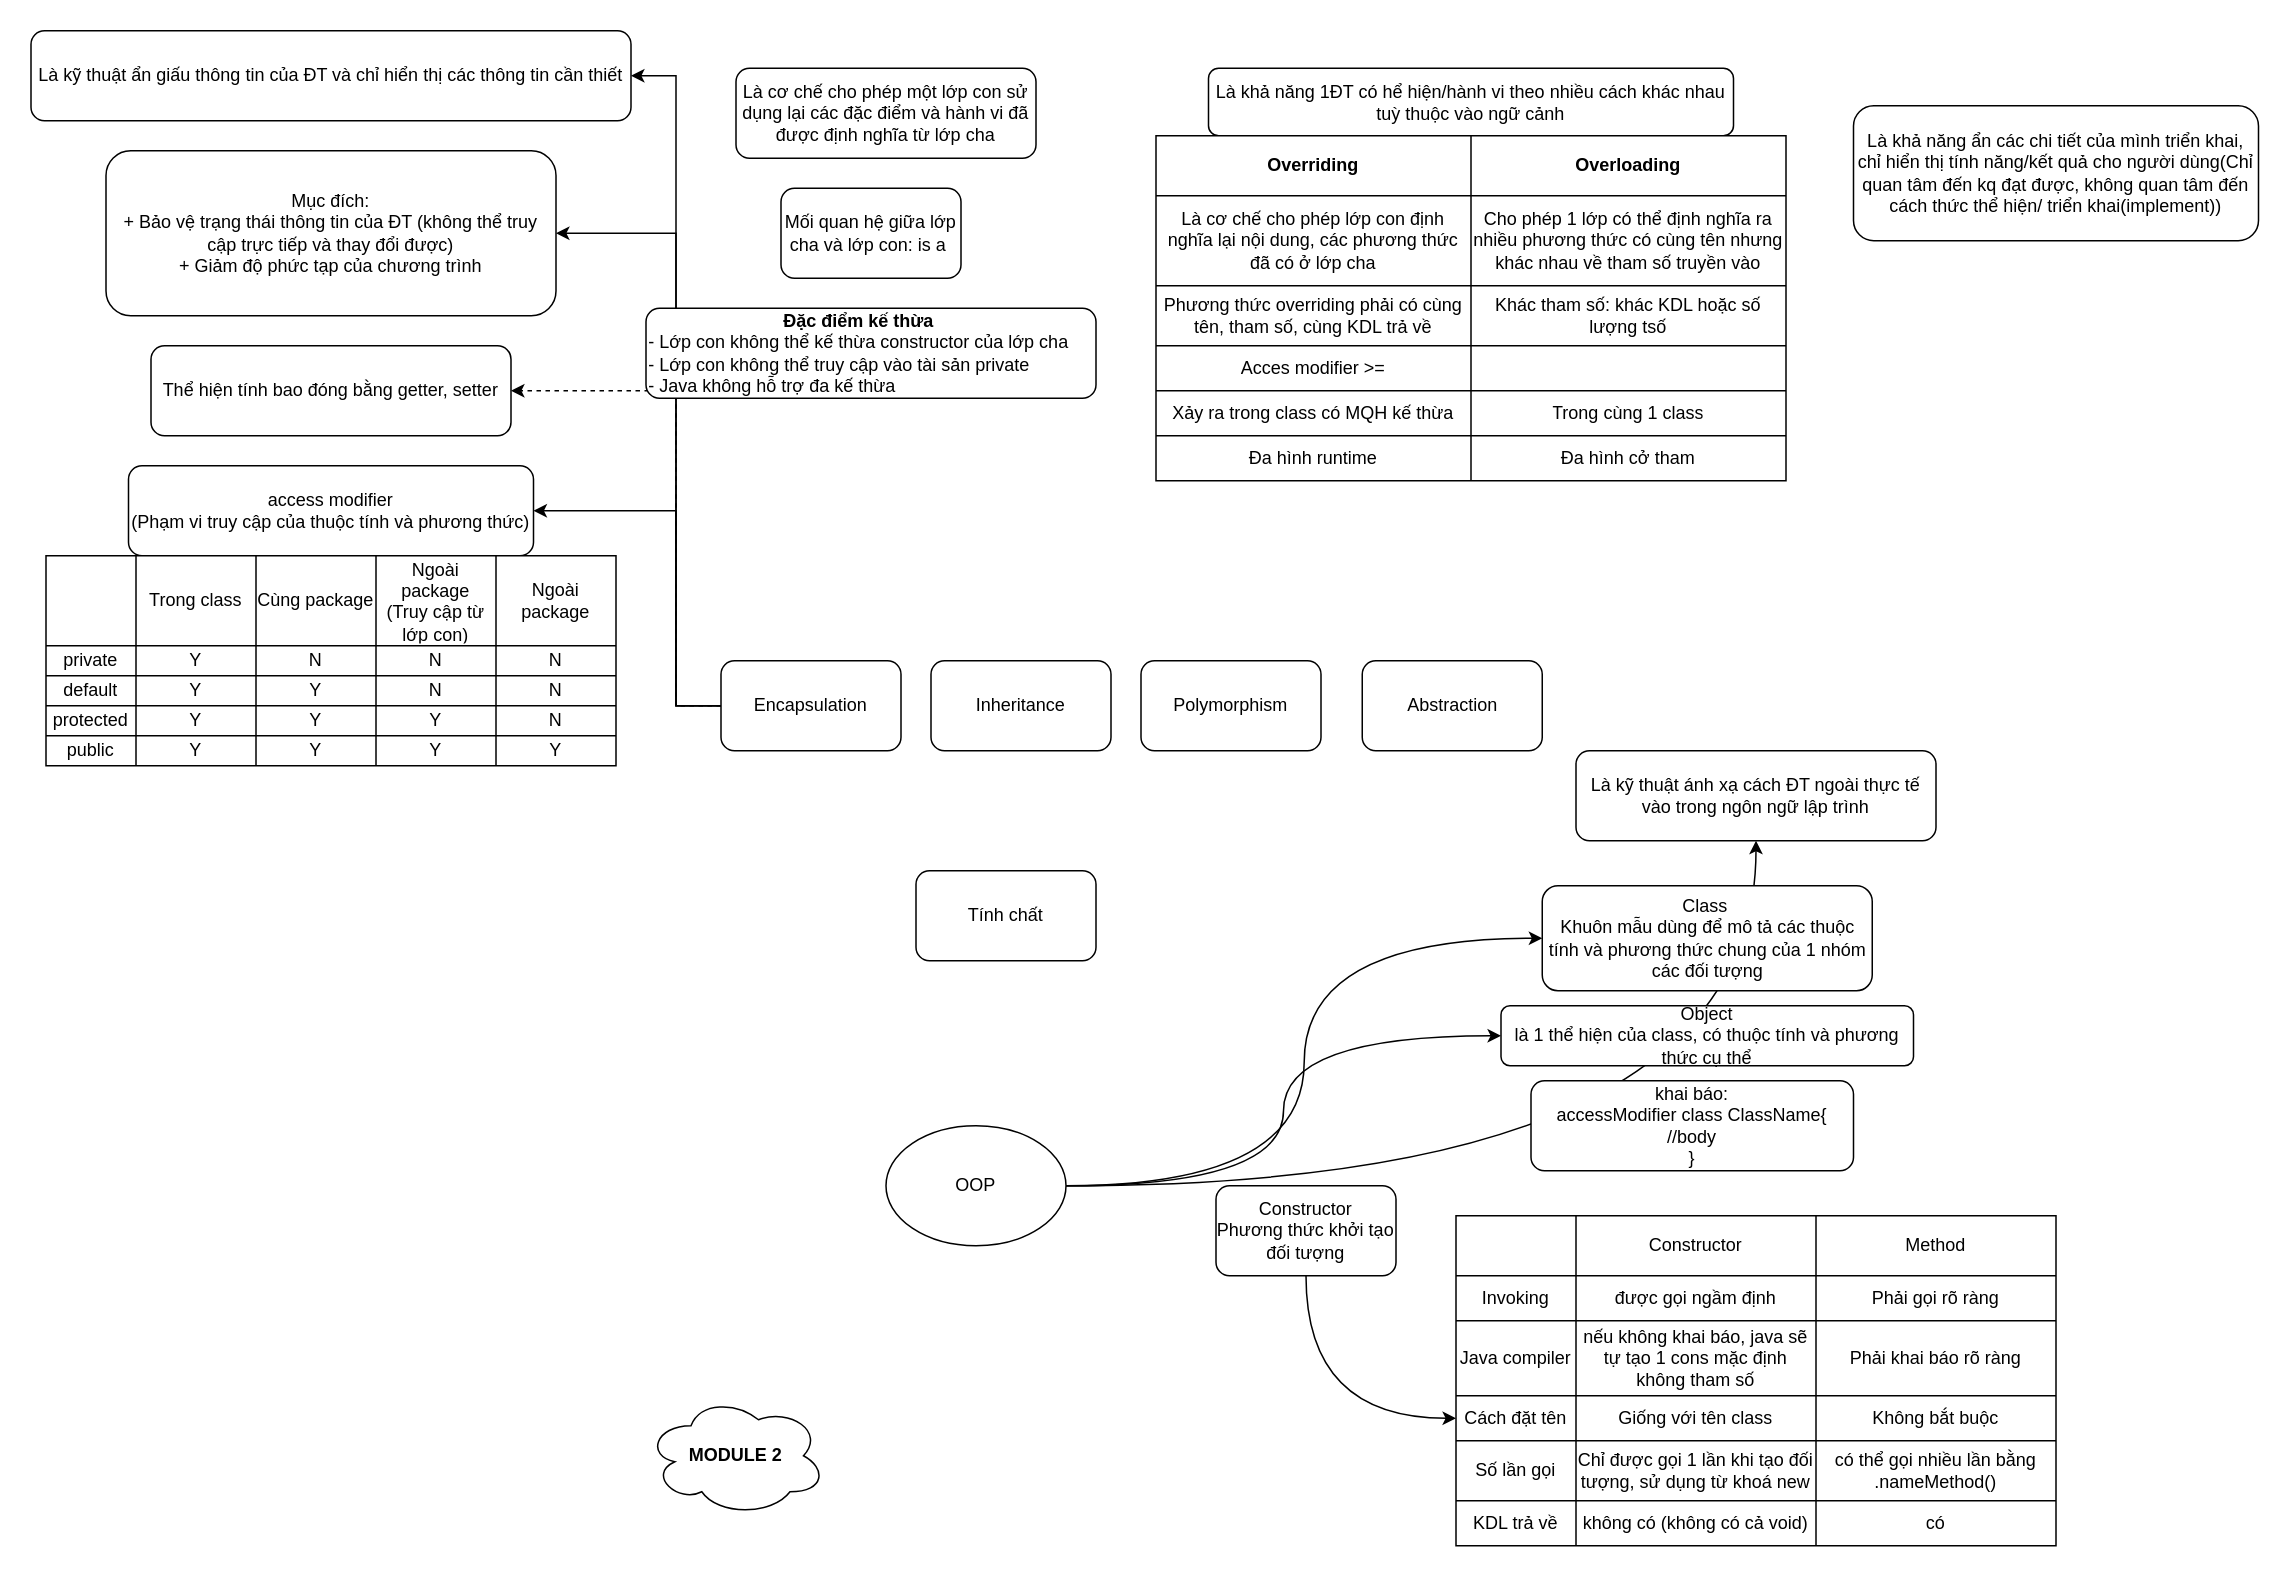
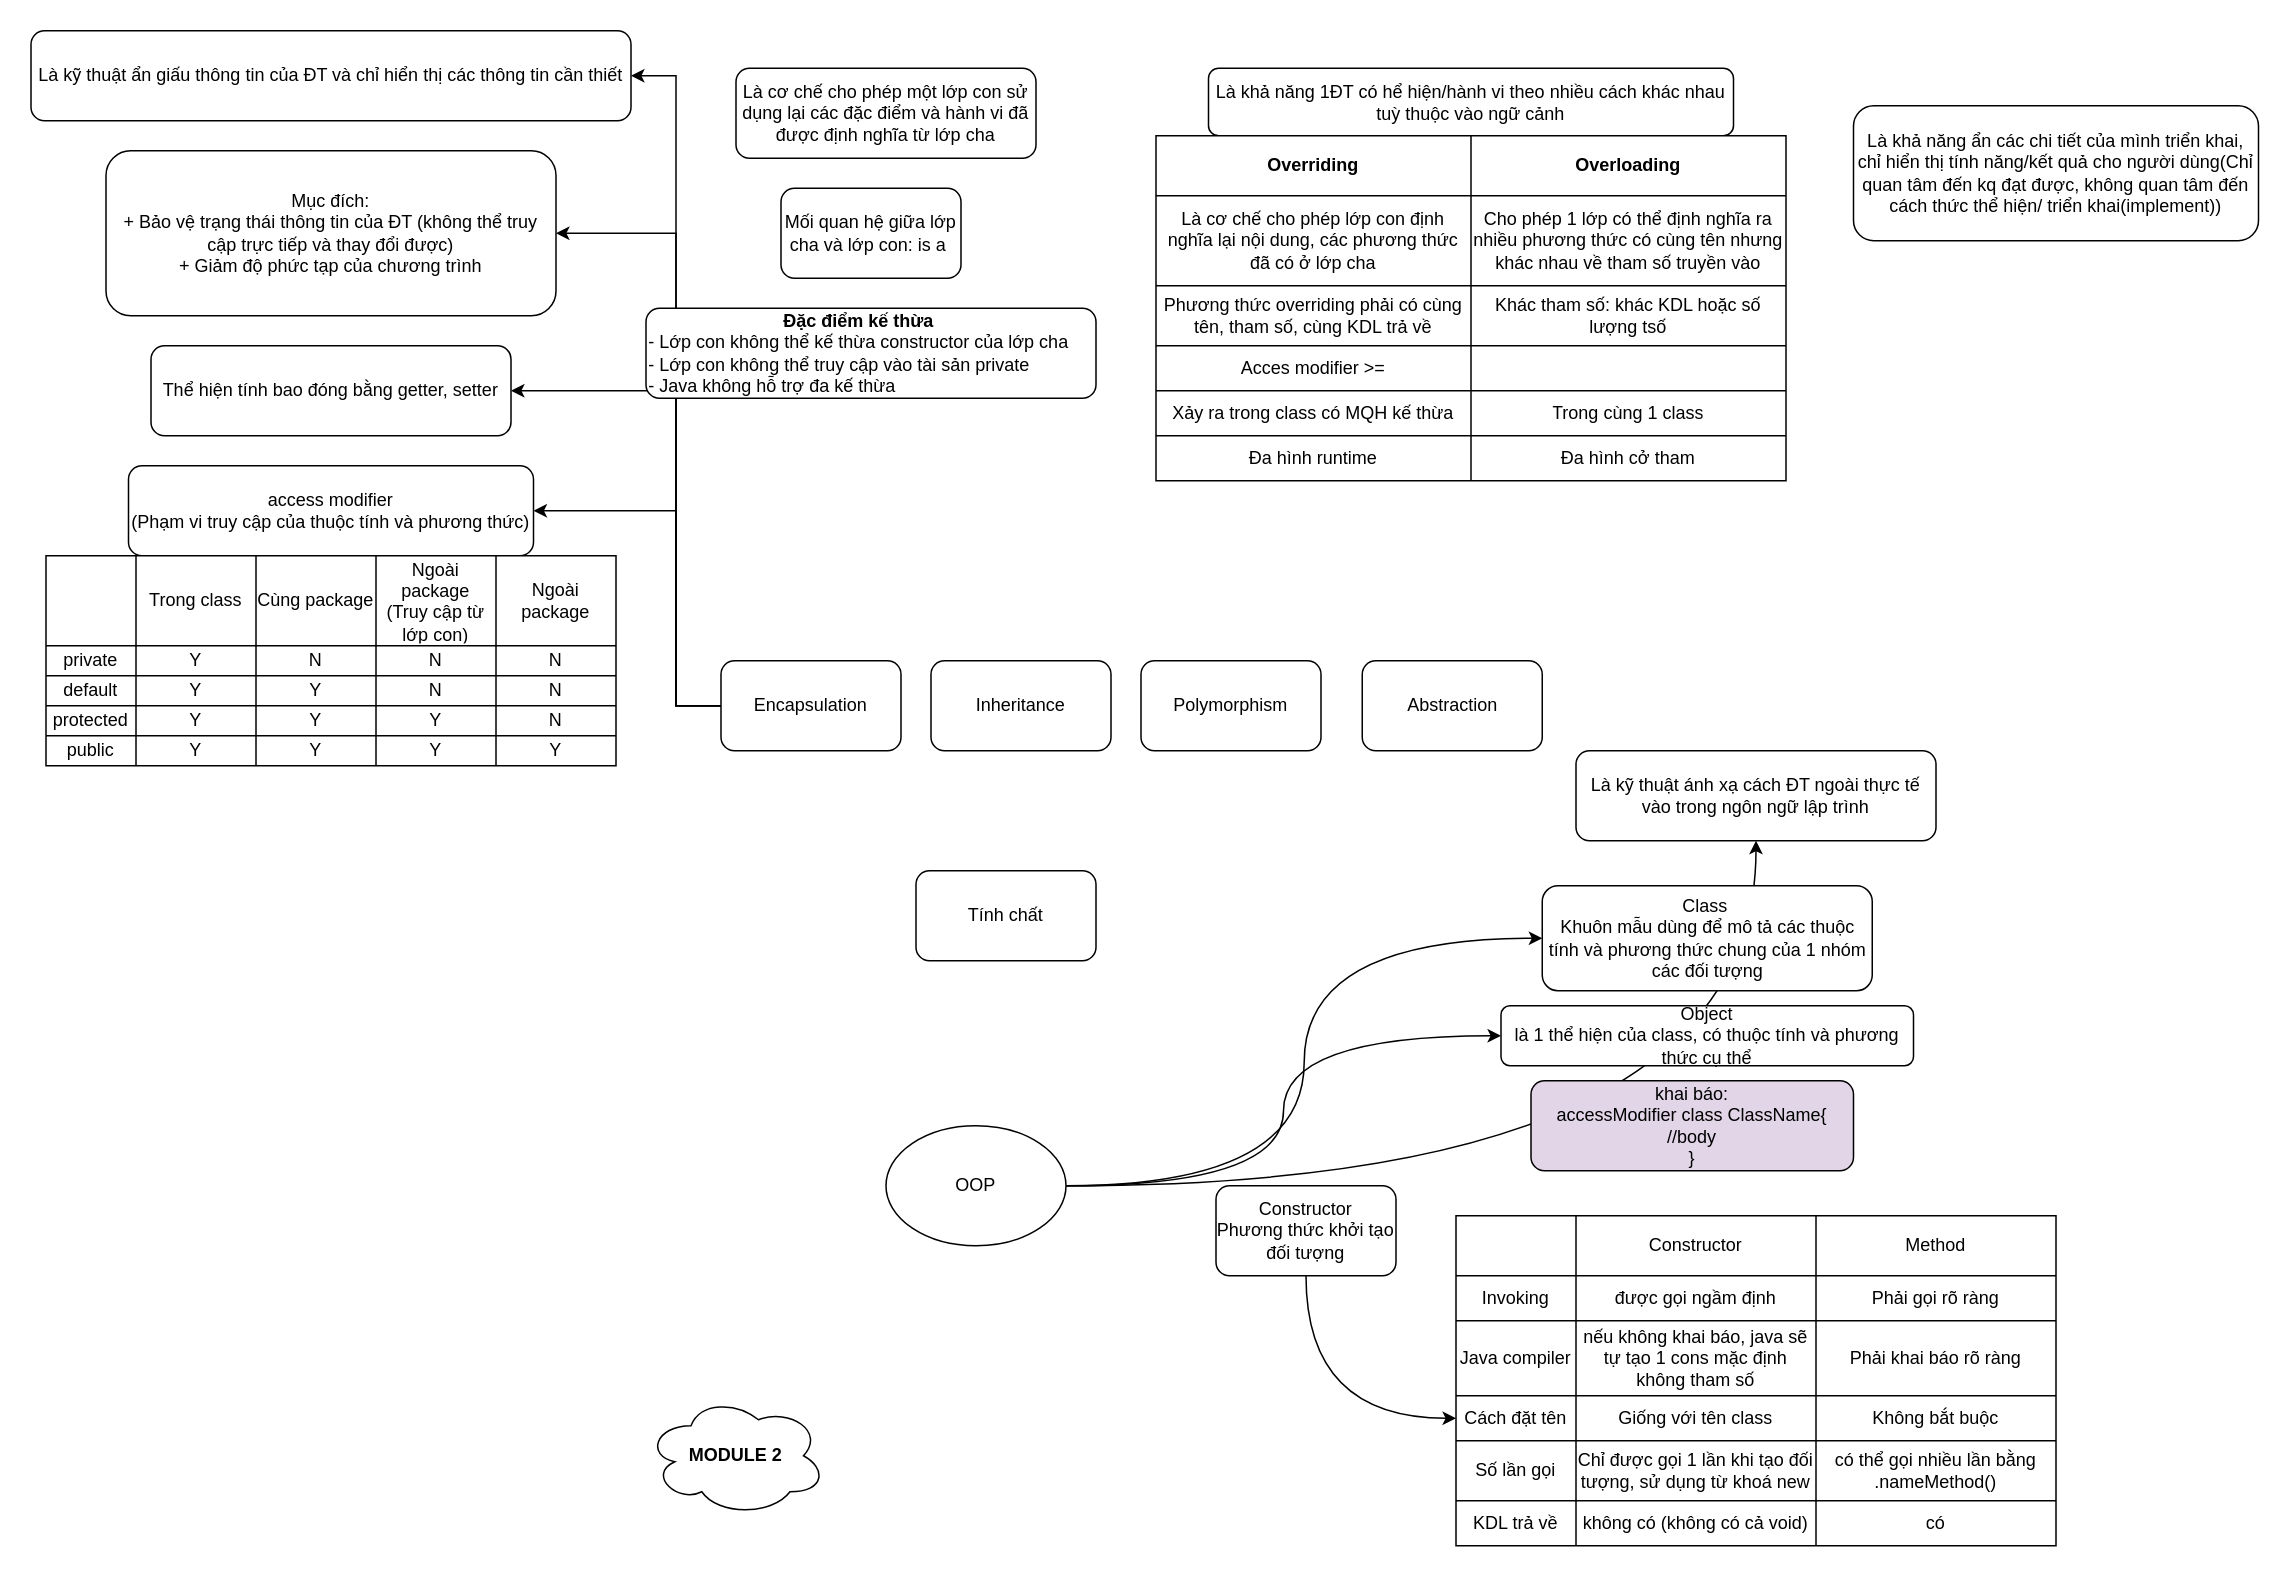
- <mxCell id="41" style="edgeStyle=orthogonalEdgeStyle;rounded=0;orthogonalLoop=1;jettySize=auto;html=1;entryX=1;entryY=0.5;entryDx=0;entryDy=0;dashed=1;" edge="1" parent="1" source="43" target="46"><mxGeometry relative="1" as="geometry"><Array as="points"><mxPoint x="450" y="470" /><mxPoint x="450" y="260" /></Array></mxGeometry></mxCell>
+ <mxCell id="41" style="edgeStyle=orthogonalEdgeStyle;rounded=0;orthogonalLoop=1;jettySize=auto;html=1;entryX=1;entryY=0.5;entryDx=0;entryDy=0;" edge="1" parent="1" source="43" target="46"><mxGeometry relative="1" as="geometry"><Array as="points"><mxPoint x="450" y="470" /><mxPoint x="450" y="260" /></Array></mxGeometry></mxCell>
- <mxCell id="10" value="khai báo:&lt;br&gt;accessModifier class ClassName{&lt;br&gt;//body&lt;br&gt;}" style="rounded=1;whiteSpace=wrap;html=1;" vertex="1" parent="1"><mxGeometry x="1020" y="720" width="215" height="60" as="geometry" /></mxCell>
+ <mxCell id="10" value="khai báo:&lt;br&gt;accessModifier class ClassName{&lt;br&gt;//body&lt;br&gt;}" style="rounded=1;whiteSpace=wrap;html=1;fillColor=#e1d5e7;" vertex="1" parent="1"><mxGeometry x="1020" y="720" width="215" height="60" as="geometry" /></mxCell>
